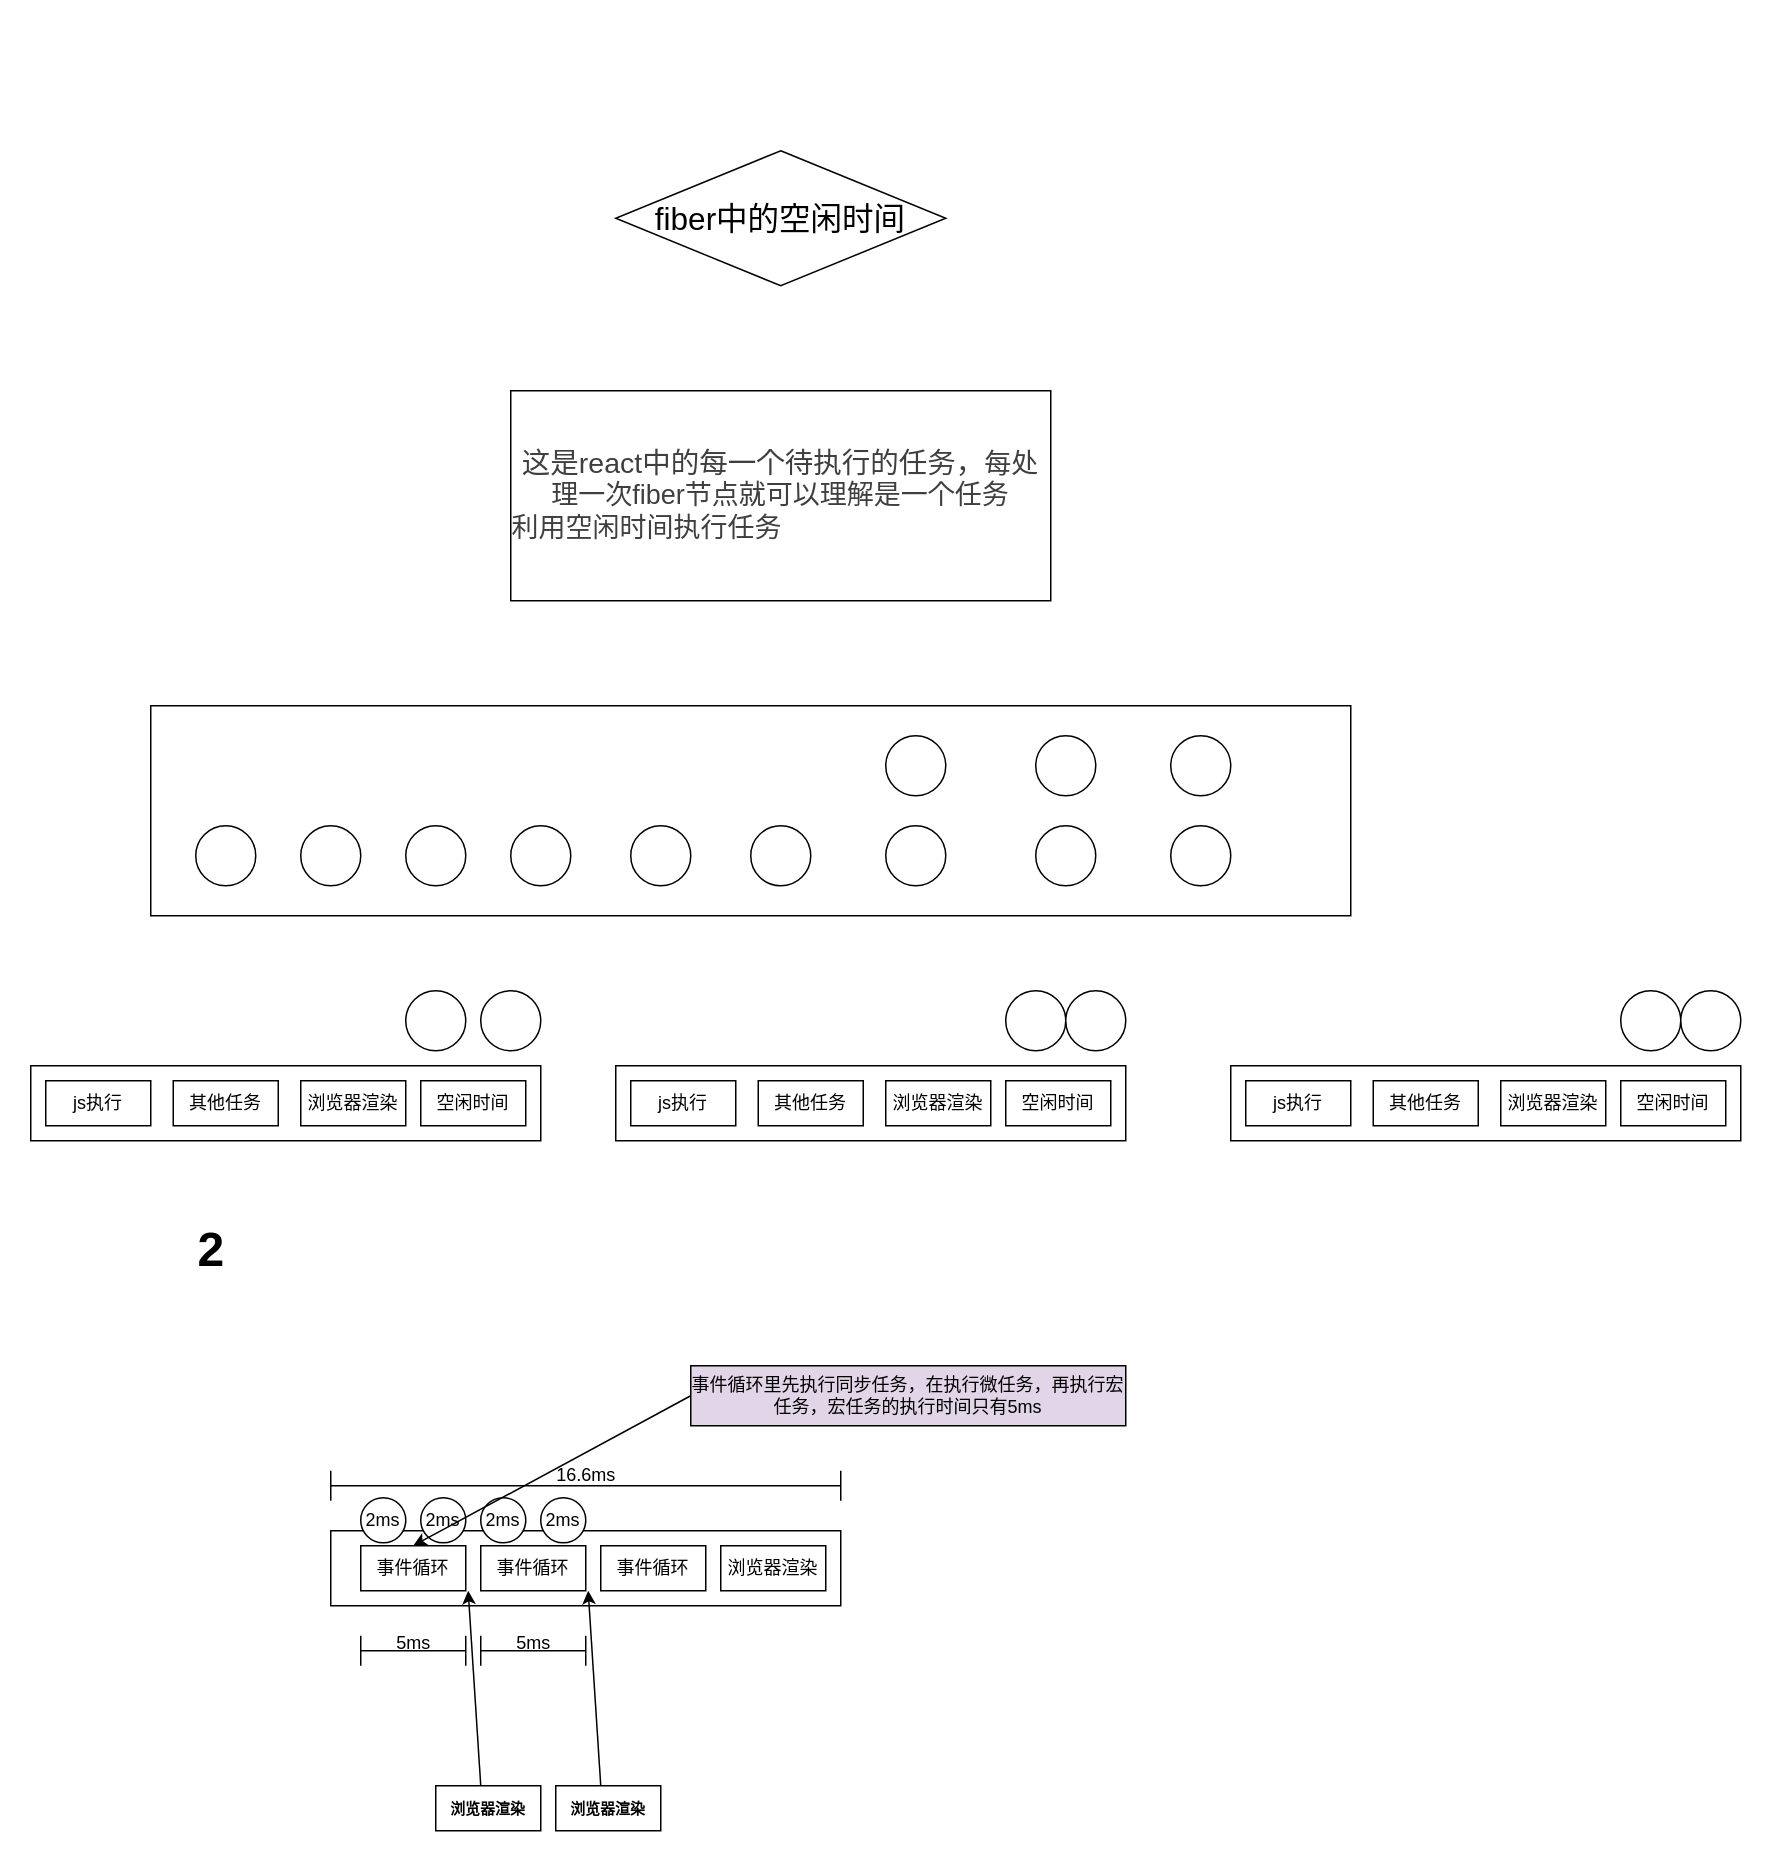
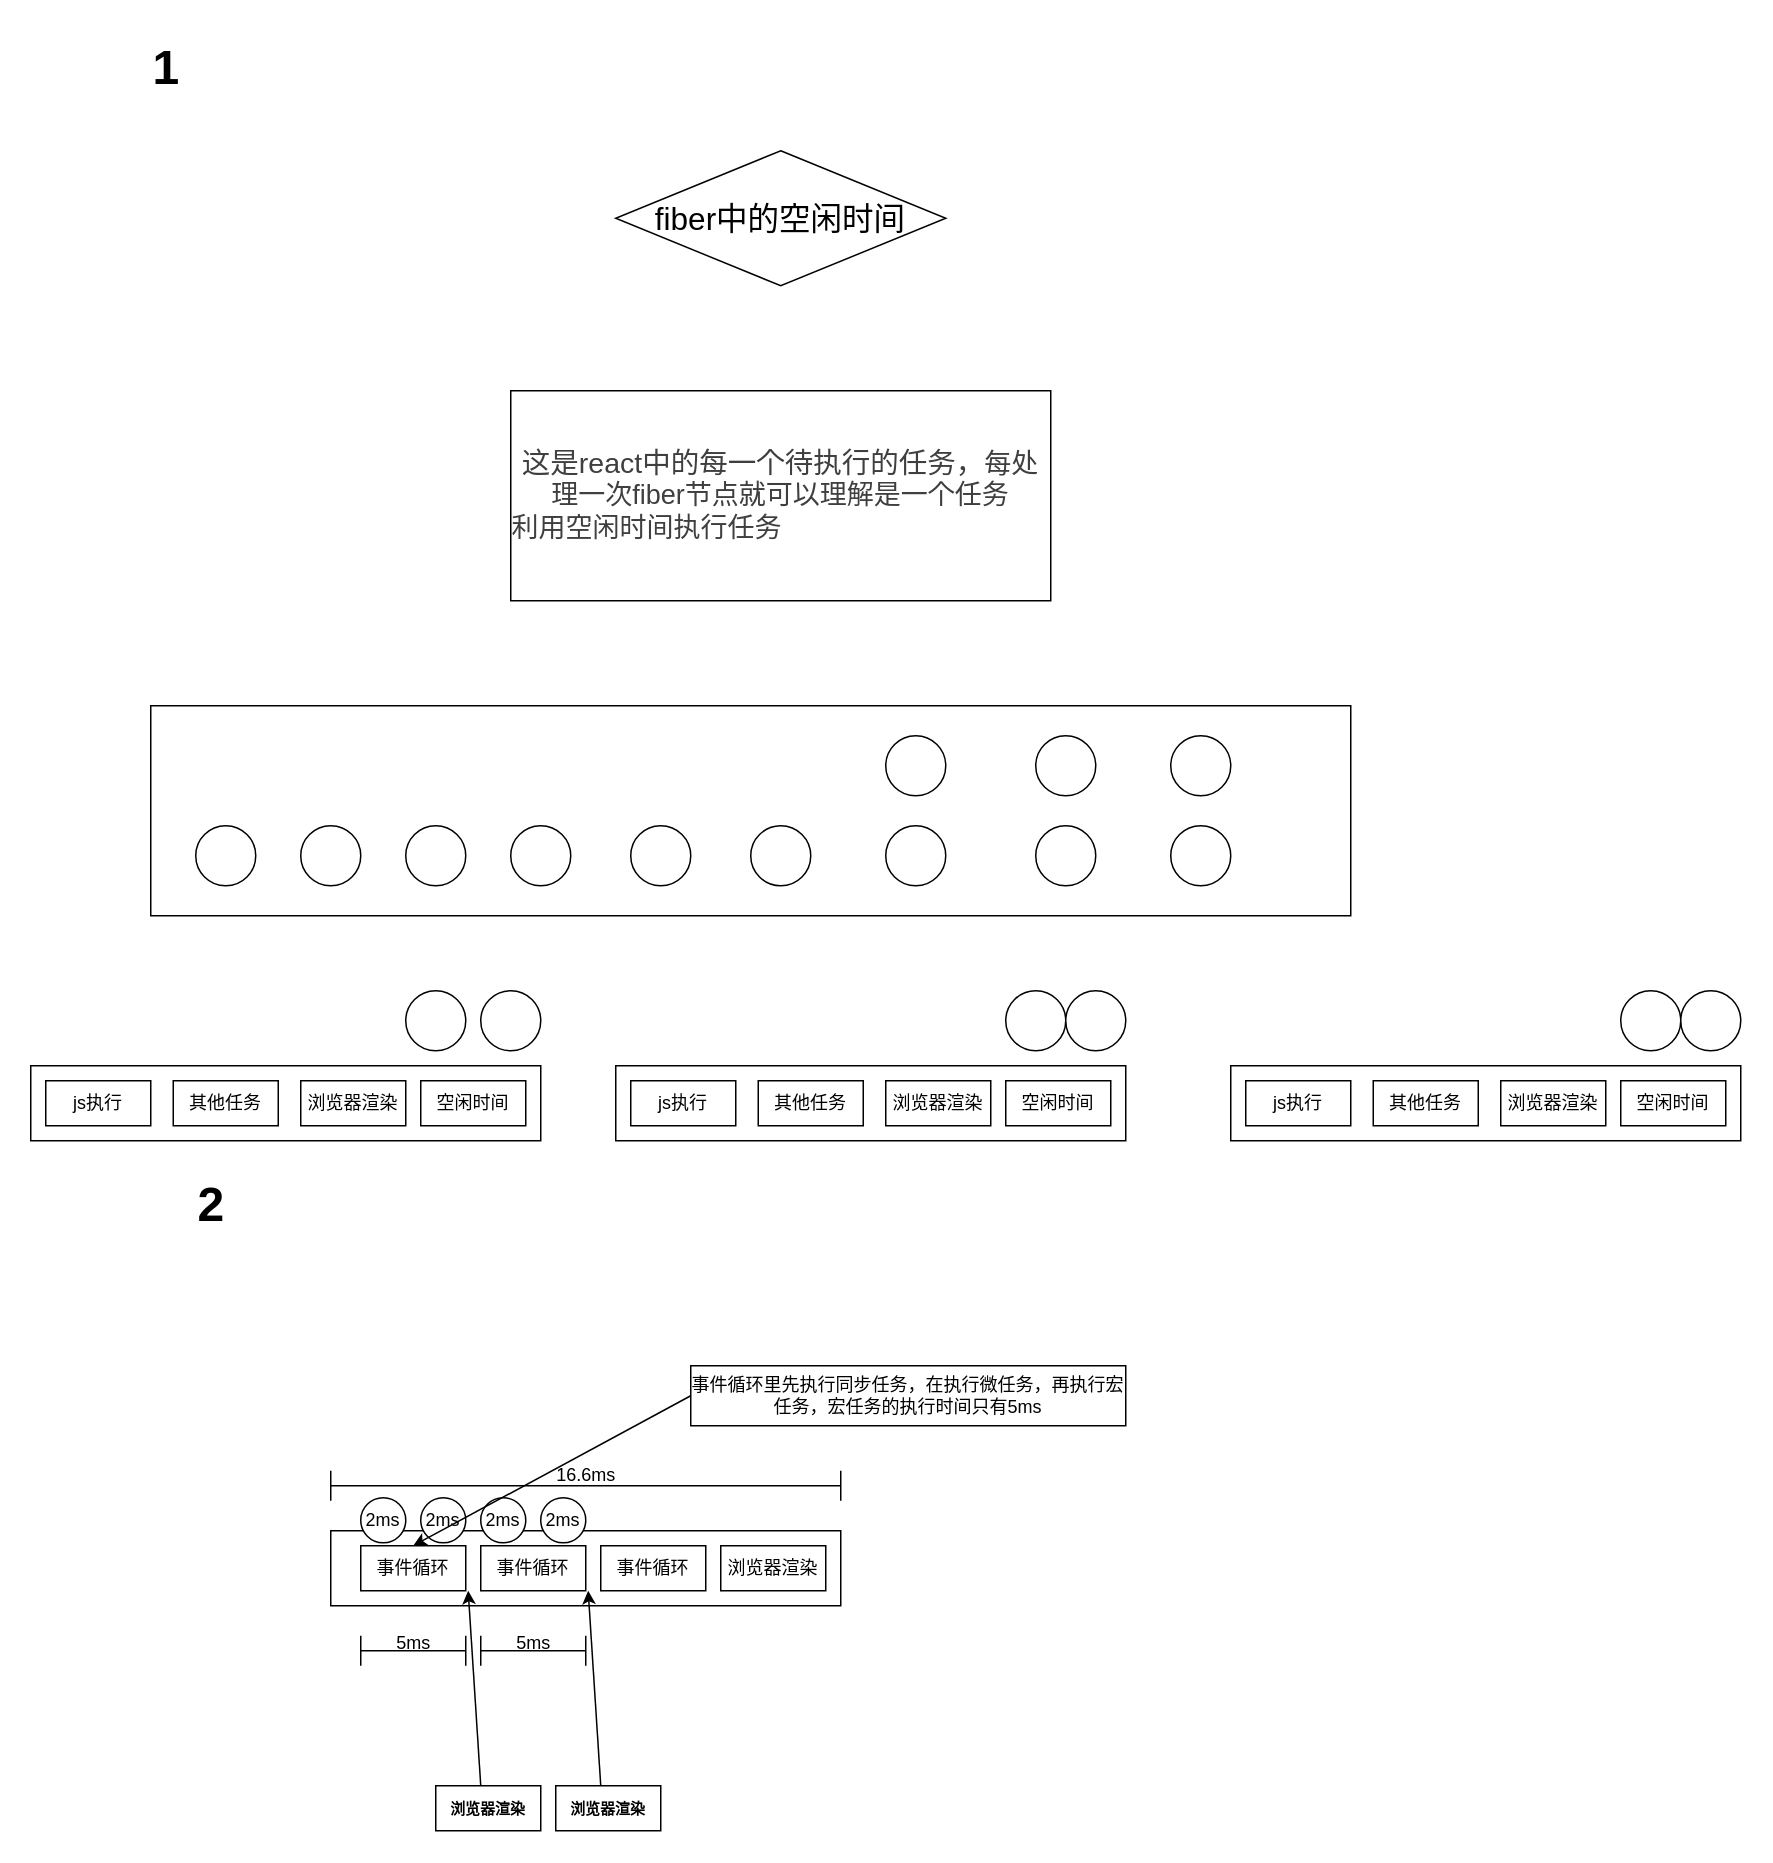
+ <mxCell id="60" value="&lt;span style=&quot;font-size: 32px;&quot;&gt;&lt;b&gt;1&lt;/b&gt;&lt;/span&gt;" style="text;html=1;align=center;verticalAlign=middle;resizable=0;points=[];autosize=1;strokeColor=none;fillColor=none;" vertex="1" parent="1"><mxGeometry x="90" y="20" width="40" height="50" as="geometry" /></mxCell>
- <mxCell id="59" value="&lt;font style=&quot;font-size: 32px;&quot;&gt;&lt;b&gt;2&lt;/b&gt;&lt;/font&gt;" style="text;html=1;align=center;verticalAlign=middle;resizable=0;points=[];autosize=1;strokeColor=none;fillColor=none;" vertex="1" parent="1"><mxGeometry x="120" y="808" width="40" height="50" as="geometry" /></mxCell>
+ <mxCell id="59" value="&lt;font style=&quot;font-size: 32px;&quot;&gt;&lt;b&gt;2&lt;/b&gt;&lt;/font&gt;" style="text;html=1;align=center;verticalAlign=middle;resizable=0;points=[];autosize=1;strokeColor=none;fillColor=none;" vertex="1" parent="1"><mxGeometry x="120" y="778" width="40" height="50" as="geometry" /></mxCell>
- <mxCell id="58" value="事件循环里先执行同步任务，在执行微任务，再执行宏任务，宏任务的执行时间只有5ms" style="whiteSpace=wrap;html=1;fillColor=#e1d5e7;" vertex="1" parent="1"><mxGeometry x="460" y="910" width="290" height="40" as="geometry" /></mxCell>
+ <mxCell id="58" value="事件循环里先执行同步任务，在执行微任务，再执行宏任务，宏任务的执行时间只有5ms" style="whiteSpace=wrap;html=1;" vertex="1" parent="1"><mxGeometry x="460" y="910" width="290" height="40" as="geometry" /></mxCell>
